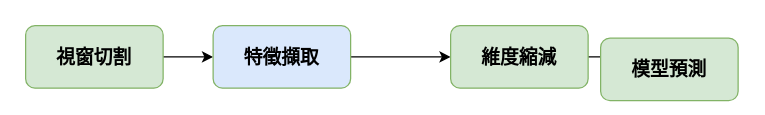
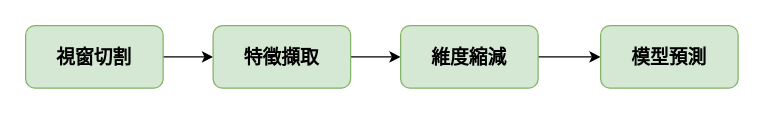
- <mxCell id="5" value="&lt;span style=&quot;font-size: 15px&quot;&gt;&lt;b&gt;特徵擷取&lt;/b&gt;&lt;/span&gt;" style="rounded=1;whiteSpace=wrap;html=1;fillColor=#dae8fc;strokeColor=#82b366;" vertex="1" parent="1"><mxGeometry x="170" y="20" width="110" height="50" as="geometry" /></mxCell>
+ <mxCell id="5" value="&lt;span style=&quot;font-size: 15px&quot;&gt;&lt;b&gt;特徵擷取&lt;/b&gt;&lt;/span&gt;" style="rounded=1;whiteSpace=wrap;html=1;fillColor=#d5e8d4;strokeColor=#82b366;" vertex="1" parent="1"><mxGeometry x="170" y="20" width="110" height="50" as="geometry" /></mxCell>
- <mxCell id="7" value="&lt;span style=&quot;font-size: 15px&quot;&gt;&lt;b&gt;維度縮減&lt;/b&gt;&lt;/span&gt;" style="rounded=1;whiteSpace=wrap;html=1;fillColor=#d5e8d4;strokeColor=#82b366;" vertex="1" parent="1"><mxGeometry x="360" y="20" width="110" height="50" as="geometry" /></mxCell>
+ <mxCell id="7" value="&lt;span style=&quot;font-size: 15px&quot;&gt;&lt;b&gt;維度縮減&lt;/b&gt;&lt;/span&gt;" style="rounded=1;whiteSpace=wrap;html=1;fillColor=#d5e8d4;strokeColor=#82b366;" vertex="1" parent="1"><mxGeometry x="320" y="20" width="110" height="50" as="geometry" /></mxCell>
- <mxCell id="8" value="&lt;span style=&quot;font-size: 15px&quot;&gt;&lt;b&gt;模型預測&lt;/b&gt;&lt;/span&gt;" style="rounded=1;whiteSpace=wrap;html=1;fillColor=#d5e8d4;strokeColor=#82b366;" vertex="1" parent="1"><mxGeometry x="480" y="30" width="110" height="50" as="geometry" /></mxCell>
+ <mxCell id="8" value="&lt;span style=&quot;font-size: 15px&quot;&gt;&lt;b&gt;模型預測&lt;/b&gt;&lt;/span&gt;" style="rounded=1;whiteSpace=wrap;html=1;fillColor=#d5e8d4;strokeColor=#82b366;" vertex="1" parent="1"><mxGeometry x="480" y="20" width="110" height="50" as="geometry" /></mxCell>
